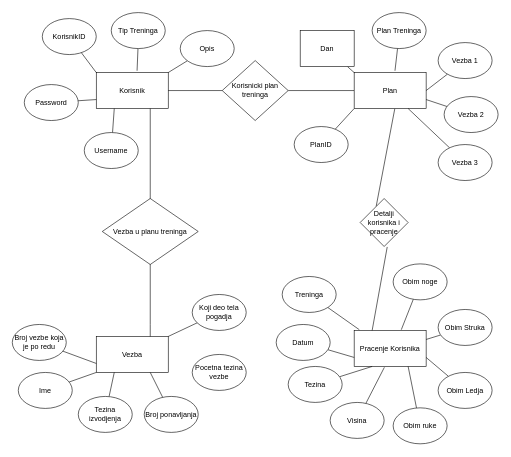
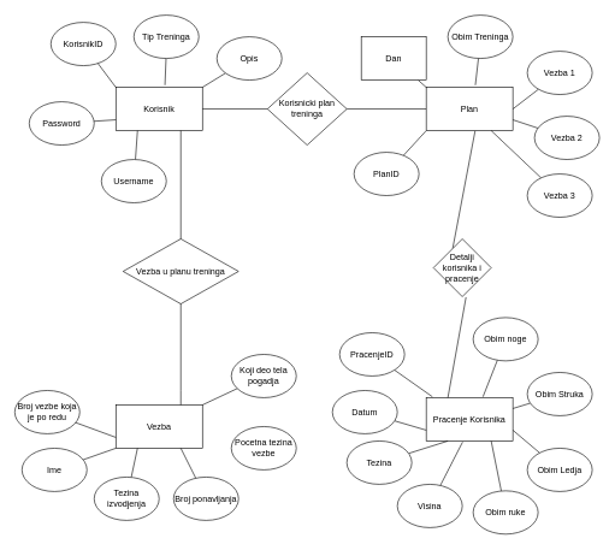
- <mxCell id="18" value="Plan Treninga" style="ellipse;whiteSpace=wrap;html=1;" vertex="1" parent="1"><mxGeometry x="620" y="20" width="90" height="60" as="geometry" /></mxCell>
+ <mxCell id="18" value="Obim Treninga" style="ellipse;whiteSpace=wrap;html=1;" vertex="1" parent="1"><mxGeometry x="620" y="20" width="90" height="60" as="geometry" /></mxCell>
- <mxCell id="47" value="Vezba u planu treninga" style="rhombus;whiteSpace=wrap;html=1;" vertex="1" parent="1"><mxGeometry x="170" y="330" width="160" height="110" as="geometry" /></mxCell>
+ <mxCell id="47" value="Vezba u planu treninga" style="rhombus;whiteSpace=wrap;html=1;" vertex="1" parent="1"><mxGeometry x="170" y="330" width="160" height="90" as="geometry" /></mxCell>
- <mxCell id="40" value="Treninga" style="ellipse;whiteSpace=wrap;html=1;" vertex="1" parent="1"><mxGeometry x="470" y="460" width="90" height="60" as="geometry" /></mxCell>
+ <mxCell id="40" value="PracenjeID" style="ellipse;whiteSpace=wrap;html=1;" vertex="1" parent="1"><mxGeometry x="470" y="460" width="90" height="60" as="geometry" /></mxCell>
